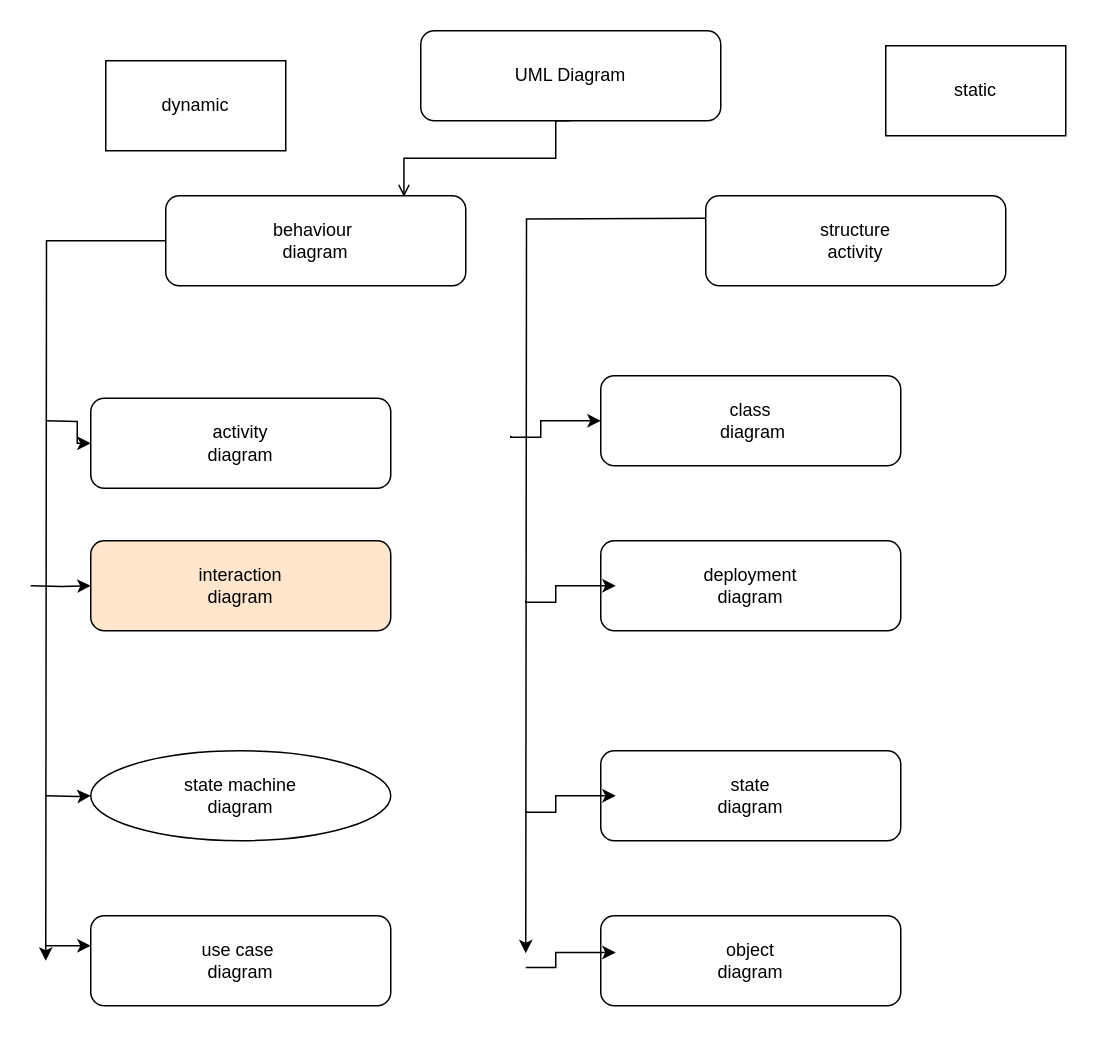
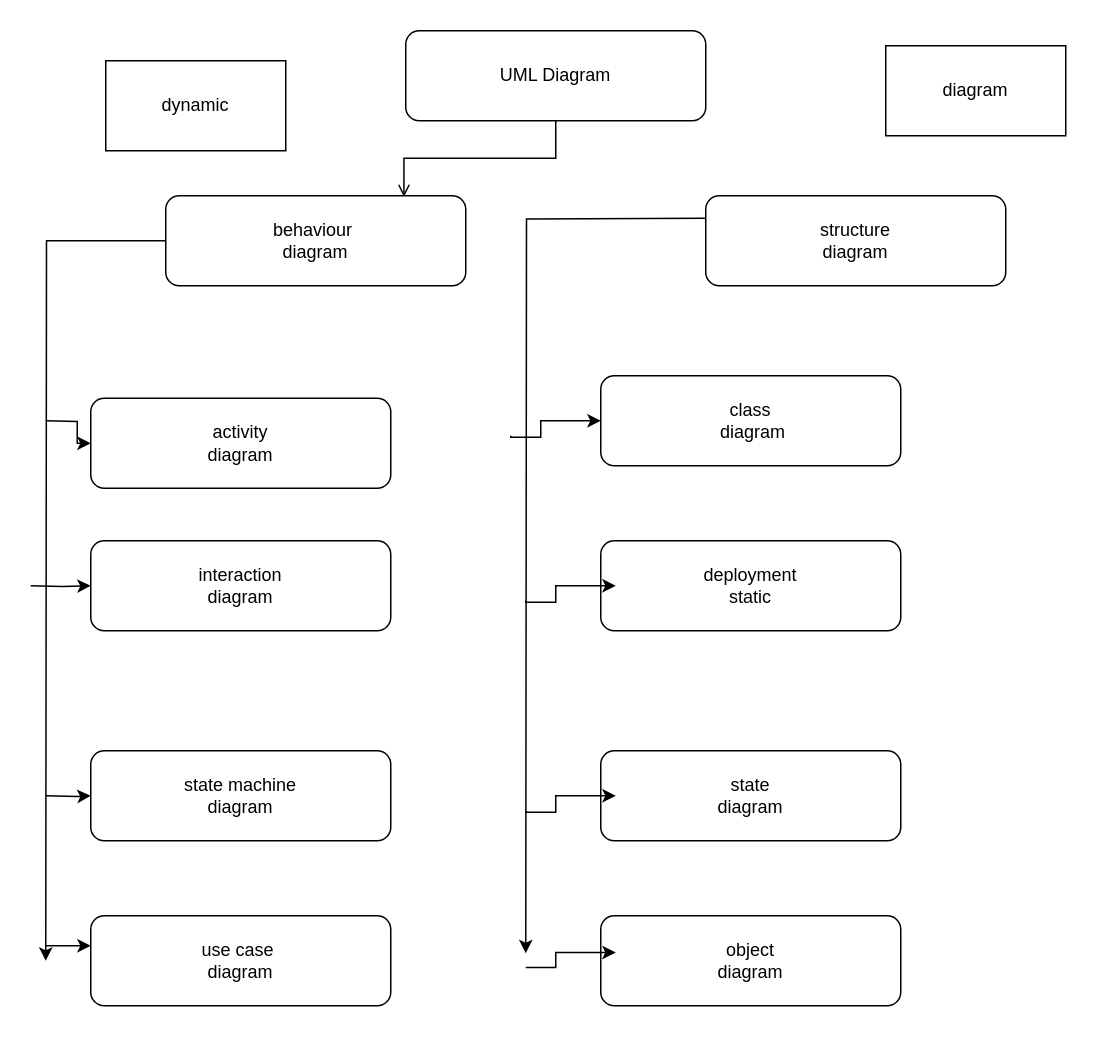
- <mxCell id="3" value="UML Diagram" style="rounded=1;whiteSpace=wrap;html=1;" vertex="1" parent="1"><mxGeometry x="280" y="20" width="200" height="60" as="geometry" /></mxCell>
+ <mxCell id="3" value="UML Diagram" style="rounded=1;whiteSpace=wrap;html=1;" vertex="1" parent="1"><mxGeometry x="270" y="20" width="200" height="60" as="geometry" /></mxCell>
- <mxCell id="25" value="static" style="whiteSpace=wrap;html=1;" vertex="1" parent="1"><mxGeometry x="590" y="30" width="120" height="60" as="geometry" /></mxCell>
+ <mxCell id="25" value="diagram" style="whiteSpace=wrap;html=1;" vertex="1" parent="1"><mxGeometry x="590" y="30" width="120" height="60" as="geometry" /></mxCell>
- <mxCell id="7" value="structure&lt;div&gt;activity&lt;/div&gt;" style="rounded=1;whiteSpace=wrap;html=1;" vertex="1" parent="1"><mxGeometry x="470" y="130" width="200" height="60" as="geometry" /></mxCell>
+ <mxCell id="7" value="structure&lt;div&gt;diagram&lt;/div&gt;" style="rounded=1;whiteSpace=wrap;html=1;" vertex="1" parent="1"><mxGeometry x="470" y="130" width="200" height="60" as="geometry" /></mxCell>
- <mxCell id="12" value="interaction&lt;div&gt;diagram&lt;/div&gt;" style="rounded=1;whiteSpace=wrap;html=1;fillColor=#ffe6cc;" vertex="1" parent="1"><mxGeometry x="60" y="360" width="200" height="60" as="geometry" /></mxCell>
+ <mxCell id="12" value="interaction&lt;div&gt;diagram&lt;/div&gt;" style="rounded=1;whiteSpace=wrap;html=1;" vertex="1" parent="1"><mxGeometry x="60" y="360" width="200" height="60" as="geometry" /></mxCell>
- <mxCell id="13" value="deployment&lt;div&gt;diagram&lt;/div&gt;" style="rounded=1;whiteSpace=wrap;html=1;" vertex="1" parent="1"><mxGeometry x="400" y="360" width="200" height="60" as="geometry" /></mxCell>
+ <mxCell id="13" value="deployment&lt;div&gt;static&lt;/div&gt;" style="rounded=1;whiteSpace=wrap;html=1;" vertex="1" parent="1"><mxGeometry x="400" y="360" width="200" height="60" as="geometry" /></mxCell>
- <mxCell id="14" value="state machine&lt;div&gt;diagram&lt;/div&gt;" style="ellipse;whiteSpace=wrap;html=1;" vertex="1" parent="1"><mxGeometry x="60" y="500" width="200" height="60" as="geometry" /></mxCell>
+ <mxCell id="14" value="state machine&lt;div&gt;diagram&lt;/div&gt;" style="rounded=1;whiteSpace=wrap;html=1;" vertex="1" parent="1"><mxGeometry x="60" y="500" width="200" height="60" as="geometry" /></mxCell>
